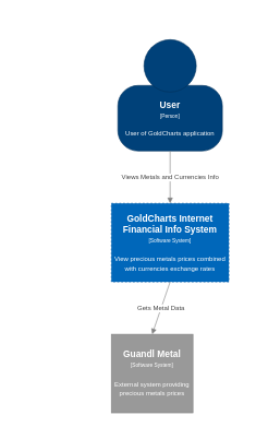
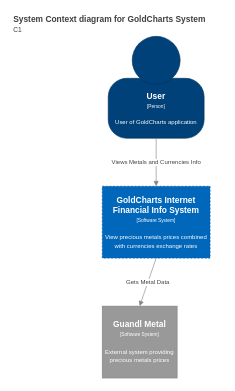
+ <mxCell id="9" value="&lt;div&gt;System Context diagram for GoldCharts System&lt;/div&gt;&lt;div&gt;&lt;span style=&quot;font-weight: normal&quot;&gt;&lt;font style=&quot;font-size: 11px&quot;&gt;C1&lt;/font&gt;&lt;/span&gt;&lt;br&gt;&lt;/div&gt;&lt;font size=&quot;1&quot;&gt;&lt;span style=&quot;font-weight: 400&quot;&gt;&lt;/span&gt;&lt;/font&gt;" style="text;html=1;resizable=0;points=[];autosize=1;align=left;verticalAlign=top;spacingTop=-4;fontSize=14;fontColor=#404040;fontStyle=1" parent="1" vertex="1"><mxGeometry x="20" y="20" width="350" height="40" as="geometry" /></mxCell>
